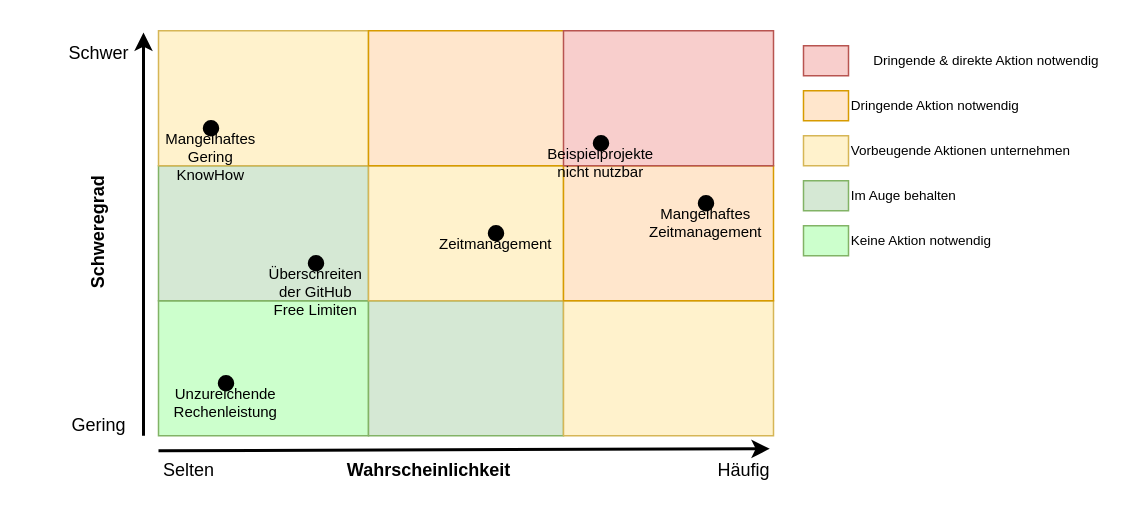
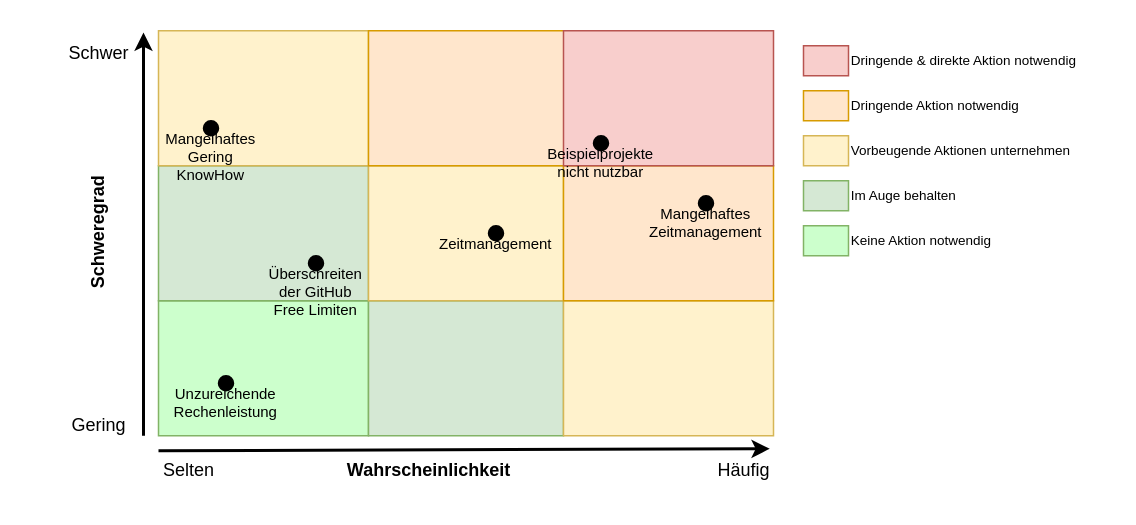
- <mxCell id="27" value="Dringende &amp;amp; direkte Aktion notwendig" style="text;html=1;align=left;verticalAlign=middle;resizable=0;points=[];autosize=1;strokeColor=none;fillColor=none;fontSize=9;" vertex="1" parent="1"><mxGeometry x="580" y="30" width="170" height="20" as="geometry" /></mxCell>
+ <mxCell id="27" value="Dringende &amp;amp; direkte Aktion notwendig" style="text;html=1;align=left;verticalAlign=middle;resizable=0;points=[];autosize=1;strokeColor=none;fillColor=none;fontSize=9;" vertex="1" parent="1"><mxGeometry x="565" y="30" width="170" height="20" as="geometry" /></mxCell>
